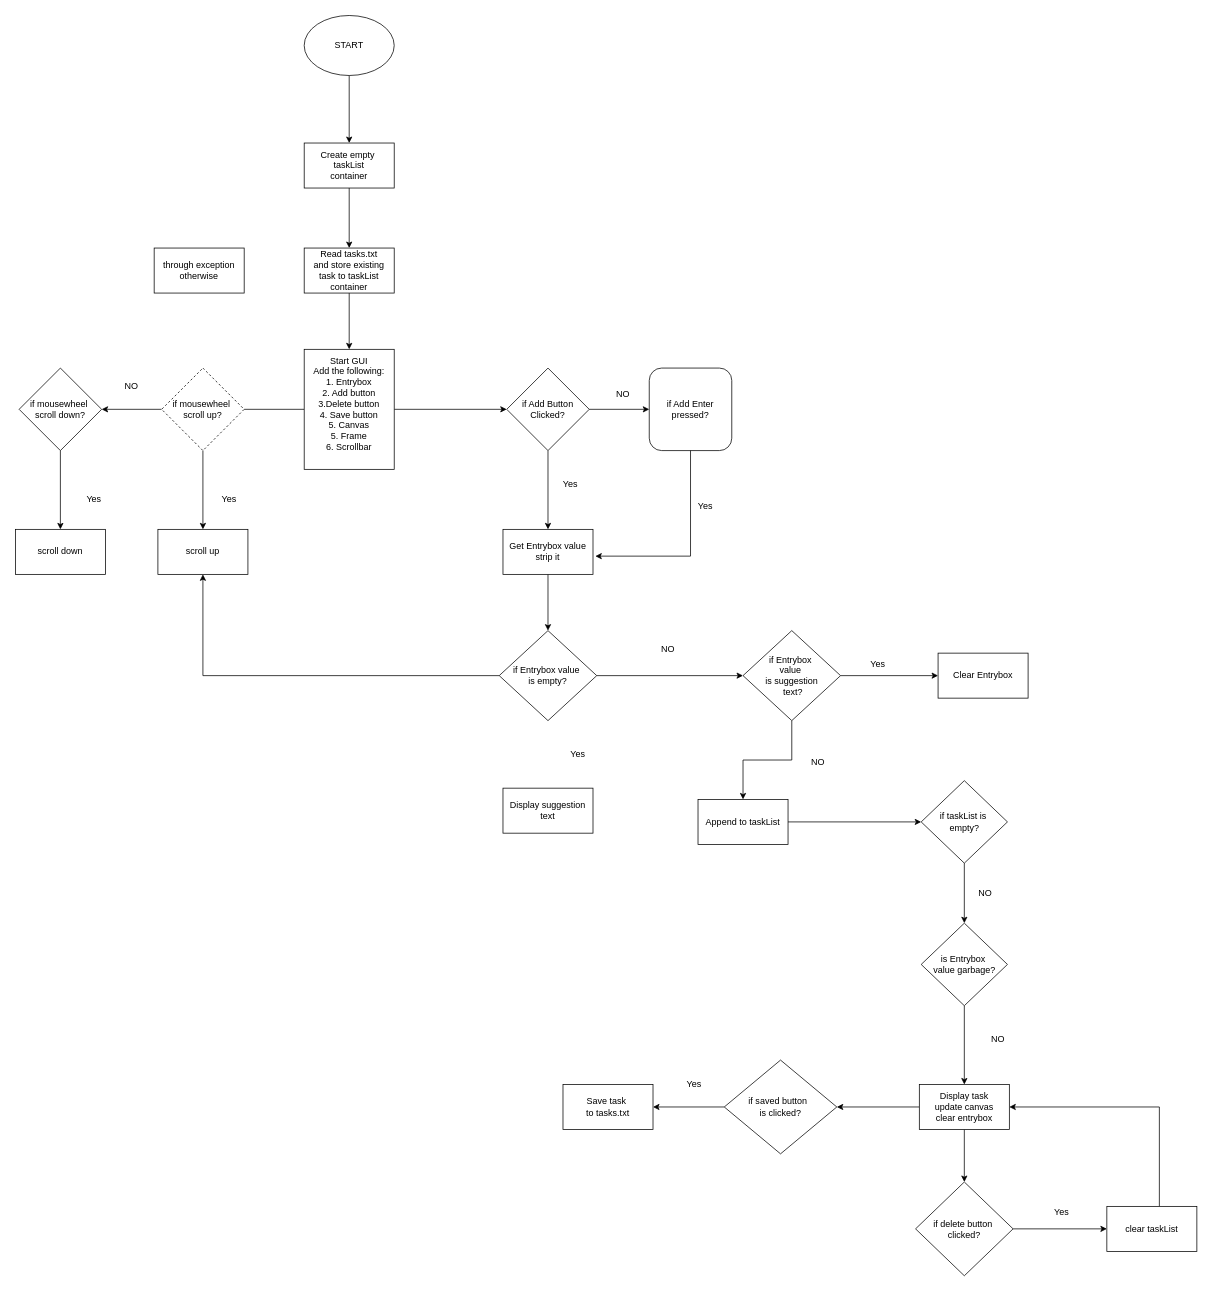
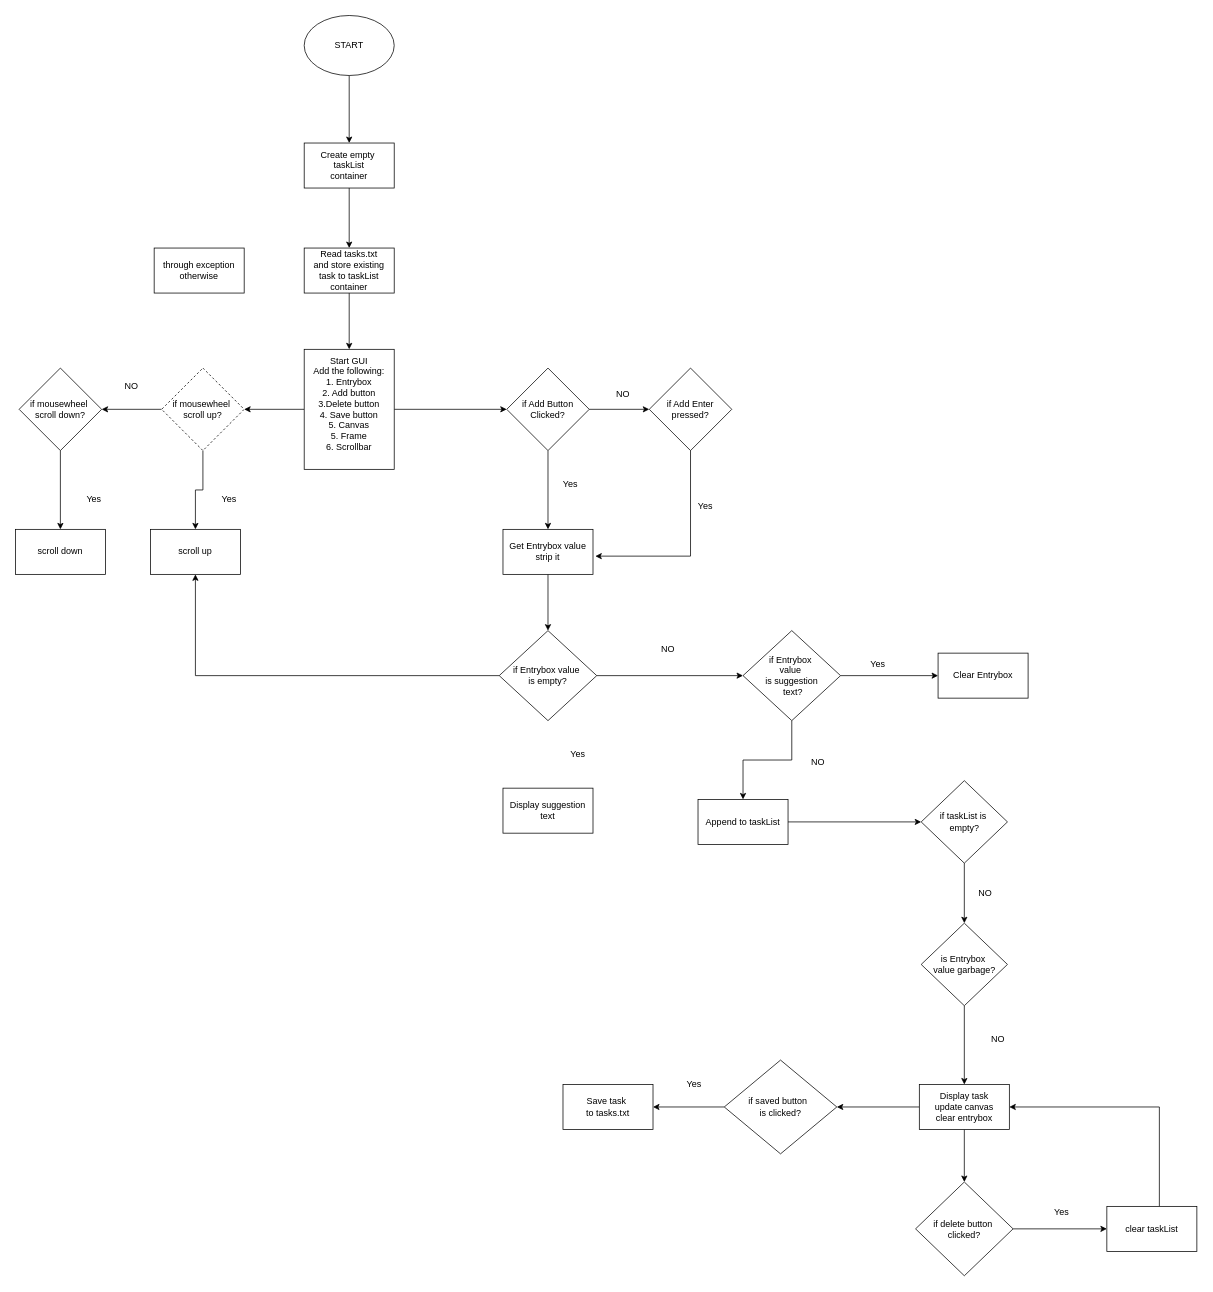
- <mxCell id="10" value="" style="edgeStyle=orthogonalEdgeStyle;rounded=0;orthogonalLoop=1;jettySize=auto;html=1;endArrow=none;" edge="1" parent="1" source="11" target="56"><mxGeometry relative="1" as="geometry" /></mxCell>
+ <mxCell id="10" value="" style="edgeStyle=orthogonalEdgeStyle;rounded=0;orthogonalLoop=1;jettySize=auto;html=1;" edge="1" parent="1" source="11" target="56"><mxGeometry relative="1" as="geometry" /></mxCell>
- <mxCell id="15" value="if Add Enter pressed?" style="whiteSpace=wrap;html=1;rounded=1;" vertex="1" parent="1"><mxGeometry x="865" y="490" width="110" height="110" as="geometry" /></mxCell>
+ <mxCell id="15" value="if Add Enter pressed?" style="rhombus;whiteSpace=wrap;html=1;" vertex="1" parent="1"><mxGeometry x="865" y="490" width="110" height="110" as="geometry" /></mxCell>
- <mxCell id="57" value="scroll up" style="whiteSpace=wrap;html=1;" vertex="1" parent="1"><mxGeometry x="210" y="705" width="120" height="60" as="geometry" /></mxCell>
+ <mxCell id="57" value="scroll up" style="whiteSpace=wrap;html=1;" vertex="1" parent="1"><mxGeometry x="200" y="705" width="120" height="60" as="geometry" /></mxCell>
